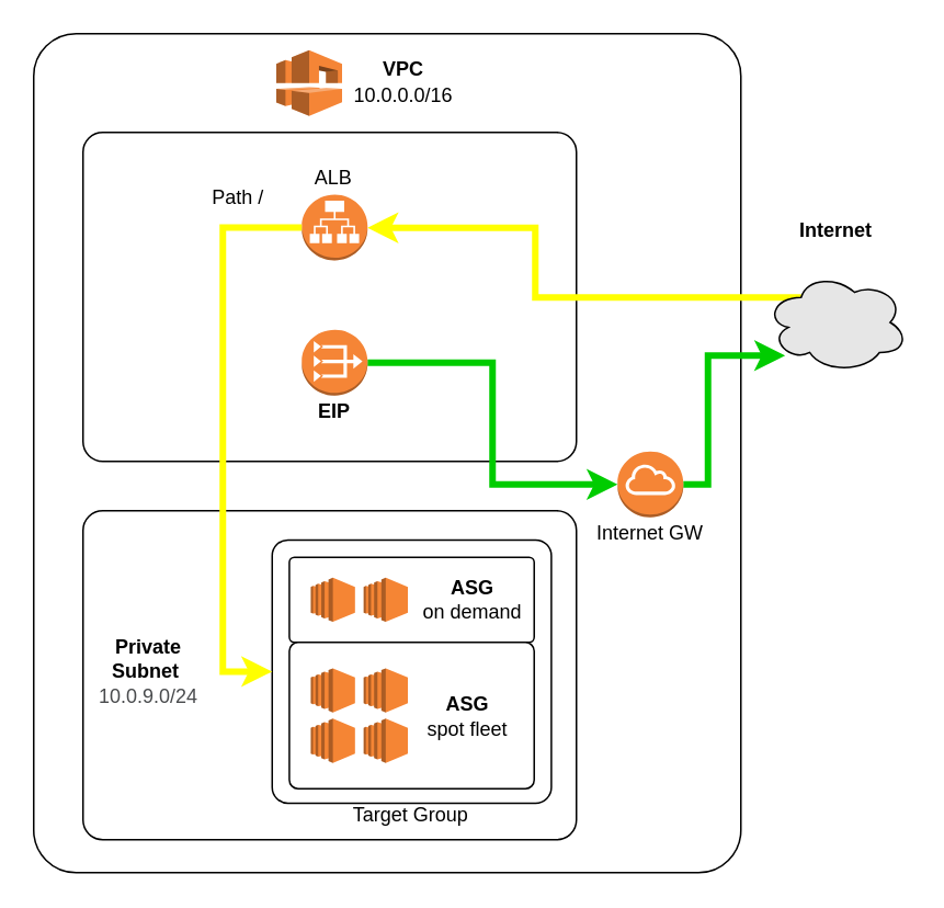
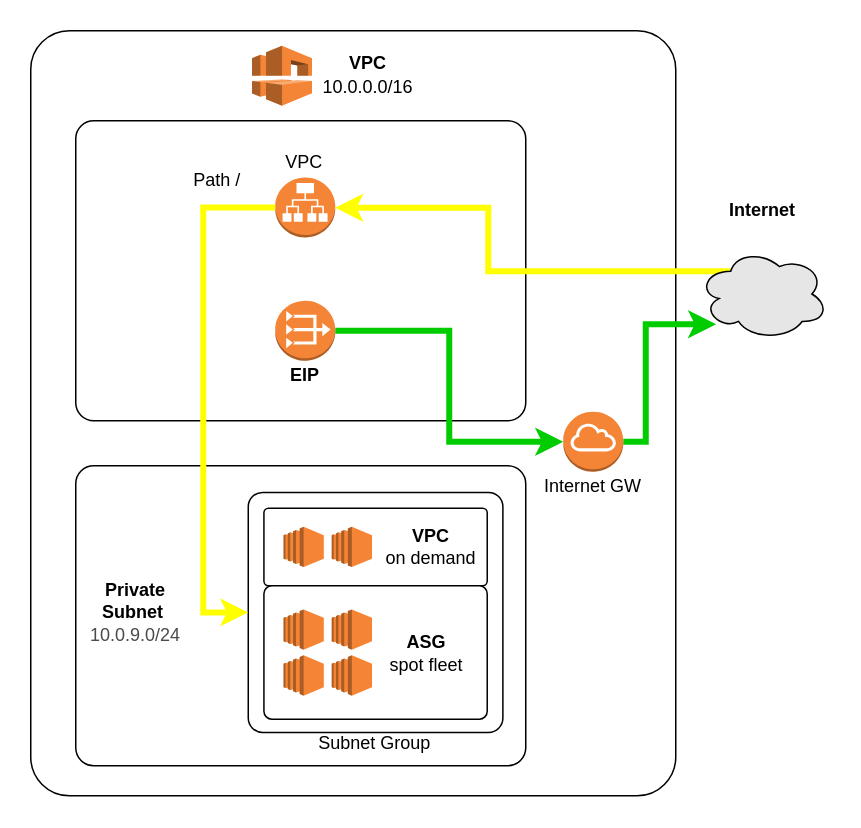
- <mxCell id="9" value="ALB" style="text;html=1;strokeColor=none;fillColor=none;align=center;verticalAlign=middle;whiteSpace=wrap;rounded=0;" parent="1" vertex="1"><mxGeometry x="181.75" y="97.75" width="41.25" height="20" as="geometry" /></mxCell>
+ <mxCell id="9" value="VPC" style="text;html=1;strokeColor=none;fillColor=none;align=center;verticalAlign=middle;whiteSpace=wrap;rounded=0;" parent="1" vertex="1"><mxGeometry x="181.75" y="97.75" width="41.25" height="20" as="geometry" /></mxCell>
- <mxCell id="23" value="&lt;b&gt;ASG&lt;/b&gt;&lt;br&gt;on demand" style="text;html=1;strokeColor=none;fillColor=none;align=center;verticalAlign=middle;whiteSpace=wrap;rounded=0;" vertex="1" parent="1"><mxGeometry x="255" y="349.12" width="64" height="30" as="geometry" /></mxCell>
+ <mxCell id="23" value="&lt;b&gt;VPC&lt;/b&gt;&lt;br&gt;on demand" style="text;html=1;strokeColor=none;fillColor=none;align=center;verticalAlign=middle;whiteSpace=wrap;rounded=0;" vertex="1" parent="1"><mxGeometry x="255" y="349.12" width="64" height="30" as="geometry" /></mxCell>
- <mxCell id="15" value="Target Group" style="text;html=1;strokeColor=none;fillColor=none;align=center;verticalAlign=middle;whiteSpace=wrap;rounded=0;" parent="1" vertex="1"><mxGeometry x="207.38" y="487" width="85" height="15" as="geometry" /></mxCell>
+ <mxCell id="15" value="Subnet Group" style="text;html=1;strokeColor=none;fillColor=none;align=center;verticalAlign=middle;whiteSpace=wrap;rounded=0;" parent="1" vertex="1"><mxGeometry x="207.38" y="487" width="85" height="15" as="geometry" /></mxCell>
